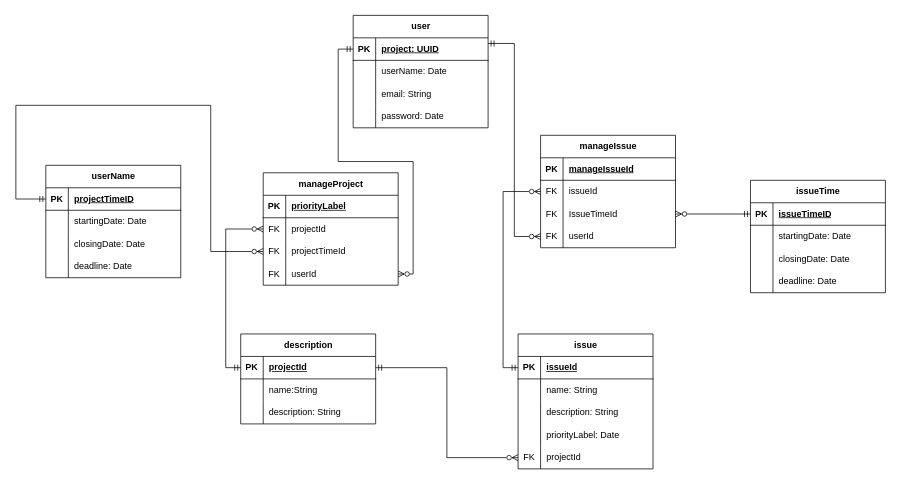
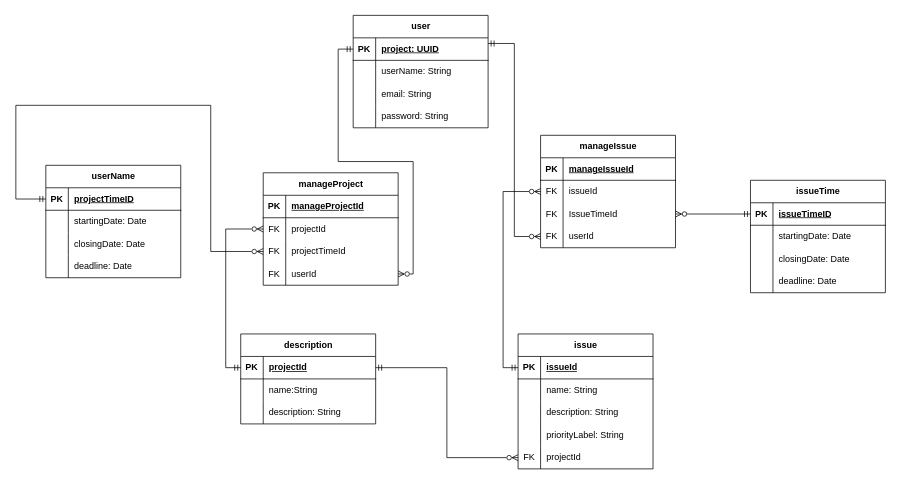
- <mxCell id="8" value="userName: Date" style="shape=partialRectangle;connectable=0;fillColor=none;top=0;left=0;bottom=0;right=0;align=left;spacingLeft=6;overflow=hidden;whiteSpace=wrap;html=1;" parent="6" vertex="1"><mxGeometry x="30" width="150" height="30" as="geometry"><mxRectangle width="150" height="30" as="alternateBounds" /></mxGeometry></mxCell>
+ <mxCell id="8" value="userName: String" style="shape=partialRectangle;connectable=0;fillColor=none;top=0;left=0;bottom=0;right=0;align=left;spacingLeft=6;overflow=hidden;whiteSpace=wrap;html=1;" parent="6" vertex="1"><mxGeometry x="30" width="150" height="30" as="geometry"><mxRectangle width="150" height="30" as="alternateBounds" /></mxGeometry></mxCell>
- <mxCell id="14" value="password: Date" style="shape=partialRectangle;connectable=0;fillColor=none;top=0;left=0;bottom=0;right=0;align=left;spacingLeft=6;overflow=hidden;whiteSpace=wrap;html=1;" parent="12" vertex="1"><mxGeometry x="30" width="150" height="30" as="geometry"><mxRectangle width="150" height="30" as="alternateBounds" /></mxGeometry></mxCell>
+ <mxCell id="14" value="password: String" style="shape=partialRectangle;connectable=0;fillColor=none;top=0;left=0;bottom=0;right=0;align=left;spacingLeft=6;overflow=hidden;whiteSpace=wrap;html=1;" parent="12" vertex="1"><mxGeometry x="30" width="150" height="30" as="geometry"><mxRectangle width="150" height="30" as="alternateBounds" /></mxGeometry></mxCell>
- <mxCell id="77" value="priorityLabel" style="shape=partialRectangle;connectable=0;fillColor=none;top=0;left=0;bottom=0;right=0;align=left;spacingLeft=6;fontStyle=5;overflow=hidden;whiteSpace=wrap;html=1;" parent="75" vertex="1"><mxGeometry x="30" width="150" height="30" as="geometry"><mxRectangle width="150" height="30" as="alternateBounds" /></mxGeometry></mxCell>
+ <mxCell id="77" value="manageProjectId" style="shape=partialRectangle;connectable=0;fillColor=none;top=0;left=0;bottom=0;right=0;align=left;spacingLeft=6;fontStyle=5;overflow=hidden;whiteSpace=wrap;html=1;" parent="75" vertex="1"><mxGeometry x="30" width="150" height="30" as="geometry"><mxRectangle width="150" height="30" as="alternateBounds" /></mxGeometry></mxCell>
- <mxCell id="37" value="priorityLabel: Date" style="shape=partialRectangle;connectable=0;fillColor=none;top=0;left=0;bottom=0;right=0;align=left;spacingLeft=6;overflow=hidden;whiteSpace=wrap;html=1;" parent="35" vertex="1"><mxGeometry x="30" width="150" height="30" as="geometry"><mxRectangle width="150" height="30" as="alternateBounds" /></mxGeometry></mxCell>
+ <mxCell id="37" value="priorityLabel: String" style="shape=partialRectangle;connectable=0;fillColor=none;top=0;left=0;bottom=0;right=0;align=left;spacingLeft=6;overflow=hidden;whiteSpace=wrap;html=1;" parent="35" vertex="1"><mxGeometry x="30" width="150" height="30" as="geometry"><mxRectangle width="150" height="30" as="alternateBounds" /></mxGeometry></mxCell>
